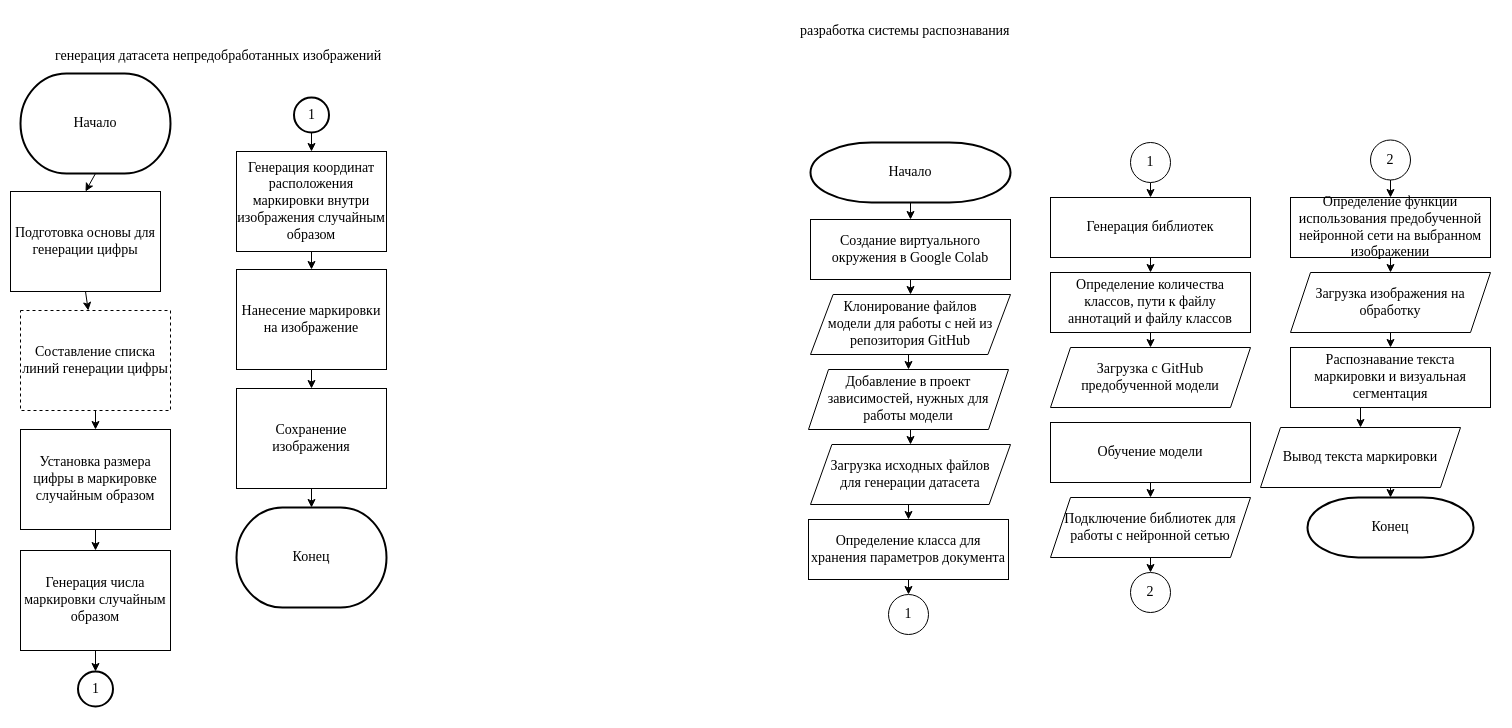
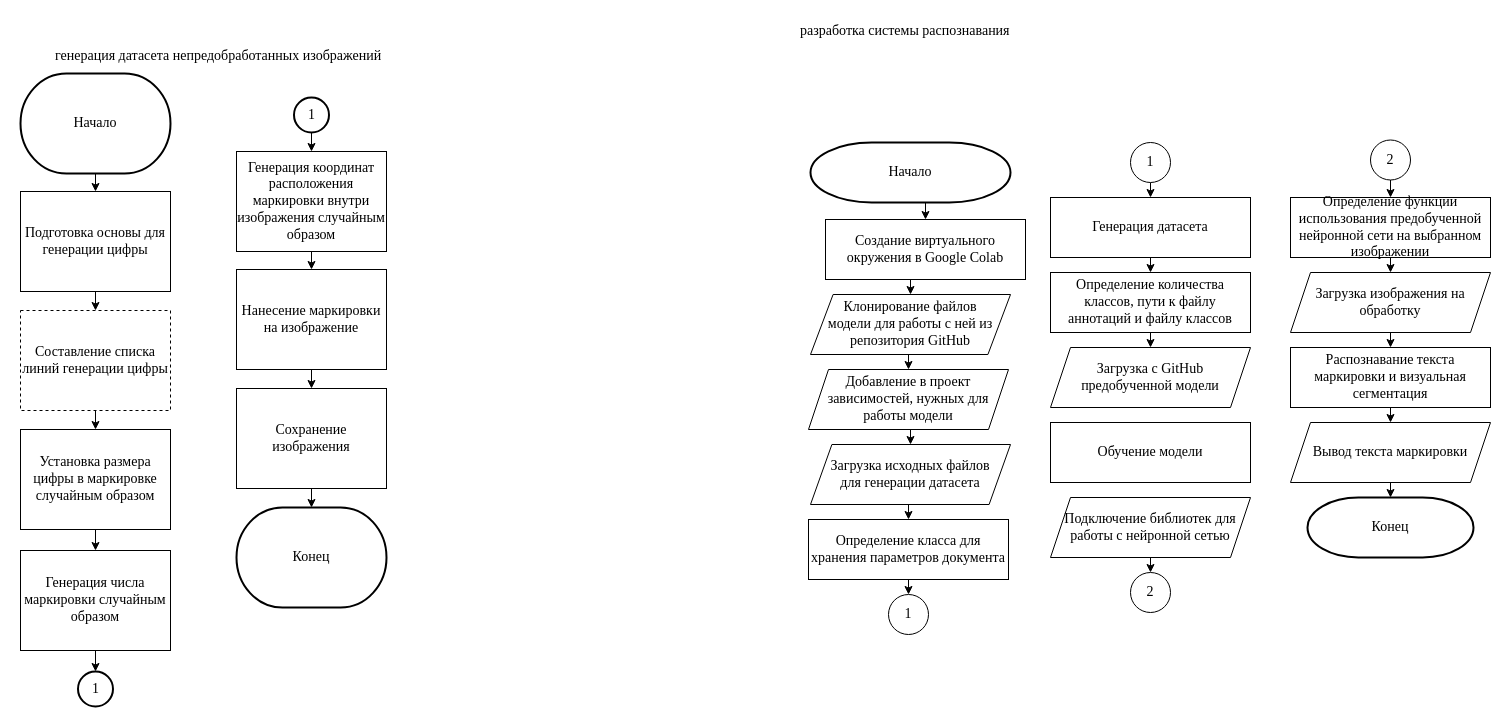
- <mxCell id="38" value="Генерация библиотек" style="rounded=0;whiteSpace=wrap;html=1;fontFamily=Times New Roman;fontSize=14;" parent="1" vertex="1"><mxGeometry x="1050" y="197" width="200" height="60" as="geometry" /></mxCell>
+ <mxCell id="38" value="Генерация датасета" style="rounded=0;whiteSpace=wrap;html=1;fontFamily=Times New Roman;fontSize=14;" parent="1" vertex="1"><mxGeometry x="1050" y="197" width="200" height="60" as="geometry" /></mxCell>
- <mxCell id="3" value="Подготовка основы для генерации цифры" style="rounded=0;whiteSpace=wrap;html=1;fontFamily=Times New Roman;fontSize=14;" parent="1" vertex="1"><mxGeometry x="10" y="191" width="150" height="100" as="geometry" /></mxCell>
+ <mxCell id="3" value="Подготовка основы для генерации цифры" style="rounded=0;whiteSpace=wrap;html=1;fontFamily=Times New Roman;fontSize=14;" parent="1" vertex="1"><mxGeometry x="20" y="191" width="150" height="100" as="geometry" /></mxCell>
- <mxCell id="28" value="Создание виртуального окружения в Google Colab" style="rounded=0;whiteSpace=wrap;html=1;fontFamily=Times New Roman;fontSize=14;" parent="1" vertex="1"><mxGeometry x="810" y="219" width="200" height="60" as="geometry" /></mxCell>
+ <mxCell id="28" value="Создание виртуального окружения в Google Colab" style="rounded=0;whiteSpace=wrap;html=1;fontFamily=Times New Roman;fontSize=14;" parent="1" vertex="1"><mxGeometry x="825" y="219" width="200" height="60" as="geometry" /></mxCell>
- <mxCell id="59" value="Вывод текста маркировки" style="shape=parallelogram;perimeter=parallelogramPerimeter;whiteSpace=wrap;html=1;fontFamily=Times New Roman;fontSize=14;size=0.1;" parent="1" vertex="1"><mxGeometry x="1260" y="427" width="200" height="60" as="geometry" /></mxCell>
+ <mxCell id="59" value="Вывод текста маркировки" style="shape=parallelogram;perimeter=parallelogramPerimeter;whiteSpace=wrap;html=1;fontFamily=Times New Roman;fontSize=14;size=0.1;" parent="1" vertex="1"><mxGeometry x="1290" y="422" width="200" height="60" as="geometry" /></mxCell>
- <mxCell id="45" style="edgeStyle=orthogonalEdgeStyle;rounded=0;orthogonalLoop=1;jettySize=auto;html=1;exitX=0.5;exitY=1;exitDx=0;exitDy=0;entryX=0.5;entryY=0;entryDx=0;entryDy=0;fontFamily=Times New Roman;fontSize=14;" parent="1" source="46" target="48" edge="1"><mxGeometry relative="1" as="geometry" /></mxCell>
